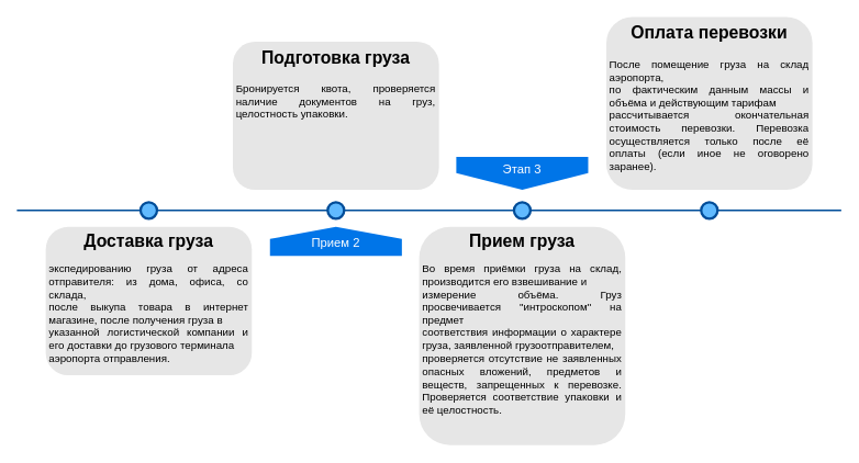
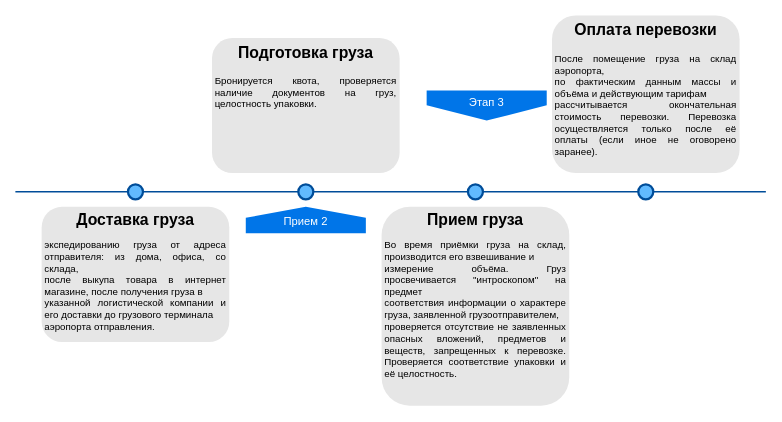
- <mxCell id="3" value="&lt;span&gt;Этап 3&lt;/span&gt;" style="shape=offPageConnector;whiteSpace=wrap;html=1;fillColor=#0075E8;fontSize=15;fontColor=#FFFFFF;size=0.509;verticalAlign=top;strokeColor=none;" parent="1" vertex="1"><mxGeometry x="553" y="190" width="160" height="40" as="geometry" /></mxCell>
+ <mxCell id="3" value="&lt;span&gt;Этап 3&lt;/span&gt;" style="shape=offPageConnector;whiteSpace=wrap;html=1;fillColor=#0075E8;fontSize=15;fontColor=#FFFFFF;size=0.509;verticalAlign=top;strokeColor=none;" parent="1" vertex="1"><mxGeometry x="568" y="120" width="160" height="40" as="geometry" /></mxCell>
